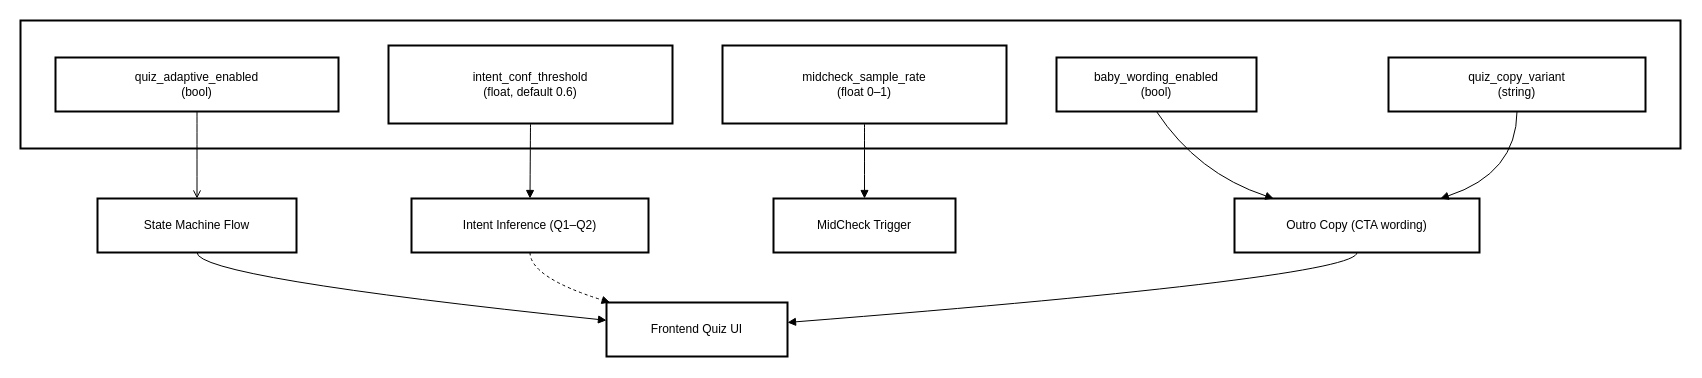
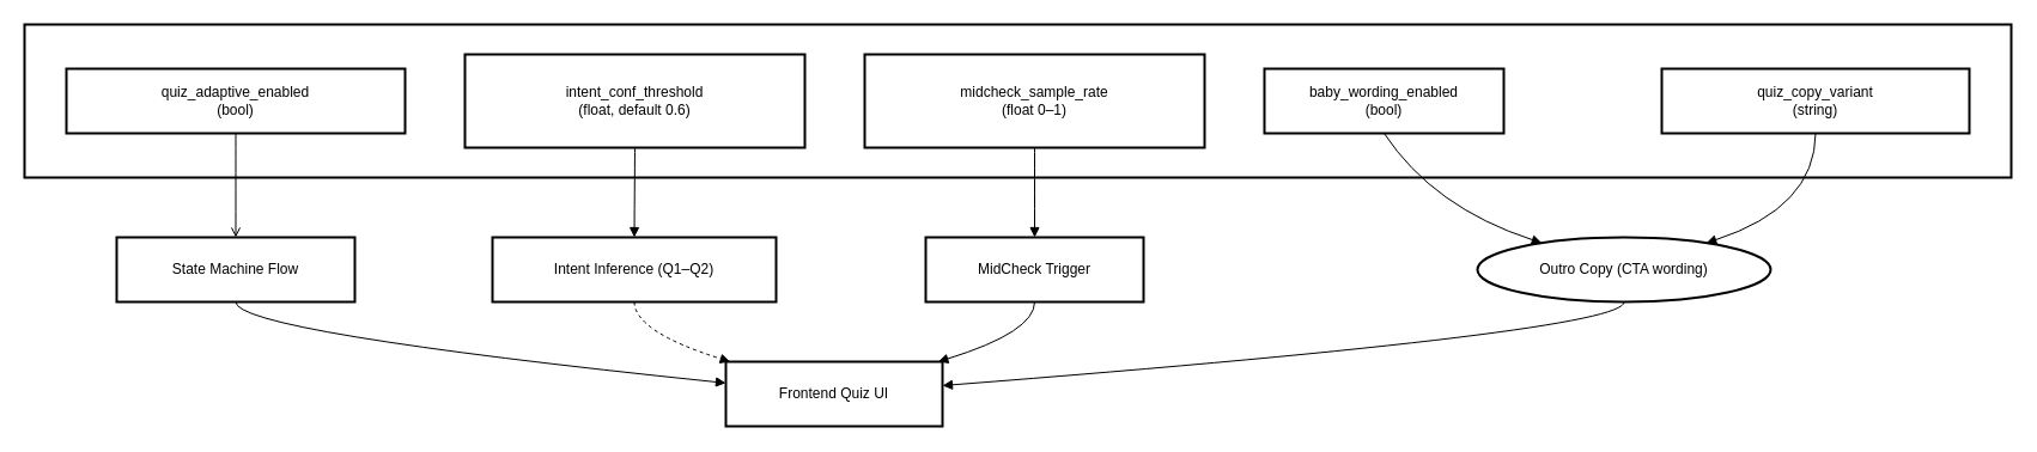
- <mxCell id="11" value="Outro Copy (CTA wording)" style="whiteSpace=wrap;strokeWidth=2;" vertex="1" parent="1"><mxGeometry x="1234" y="198" width="245" height="54" as="geometry" /></mxCell>
+ <mxCell id="11" value="Outro Copy (CTA wording)" style="ellipse;whiteSpace=wrap;strokeWidth=2;" vertex="1" parent="1"><mxGeometry x="1234" y="198" width="245" height="54" as="geometry" /></mxCell>
+ <mxCell id="20" value="" style="curved=1;startArrow=none;endArrow=block;exitX=0.5;exitY=1;entryX=0.98;entryY=0;rounded=0;" edge="1" parent="1" source="10" target="12"><mxGeometry relative="1" as="geometry"><Array as="points"><mxPoint x="864" y="277" /></Array></mxGeometry></mxCell>
